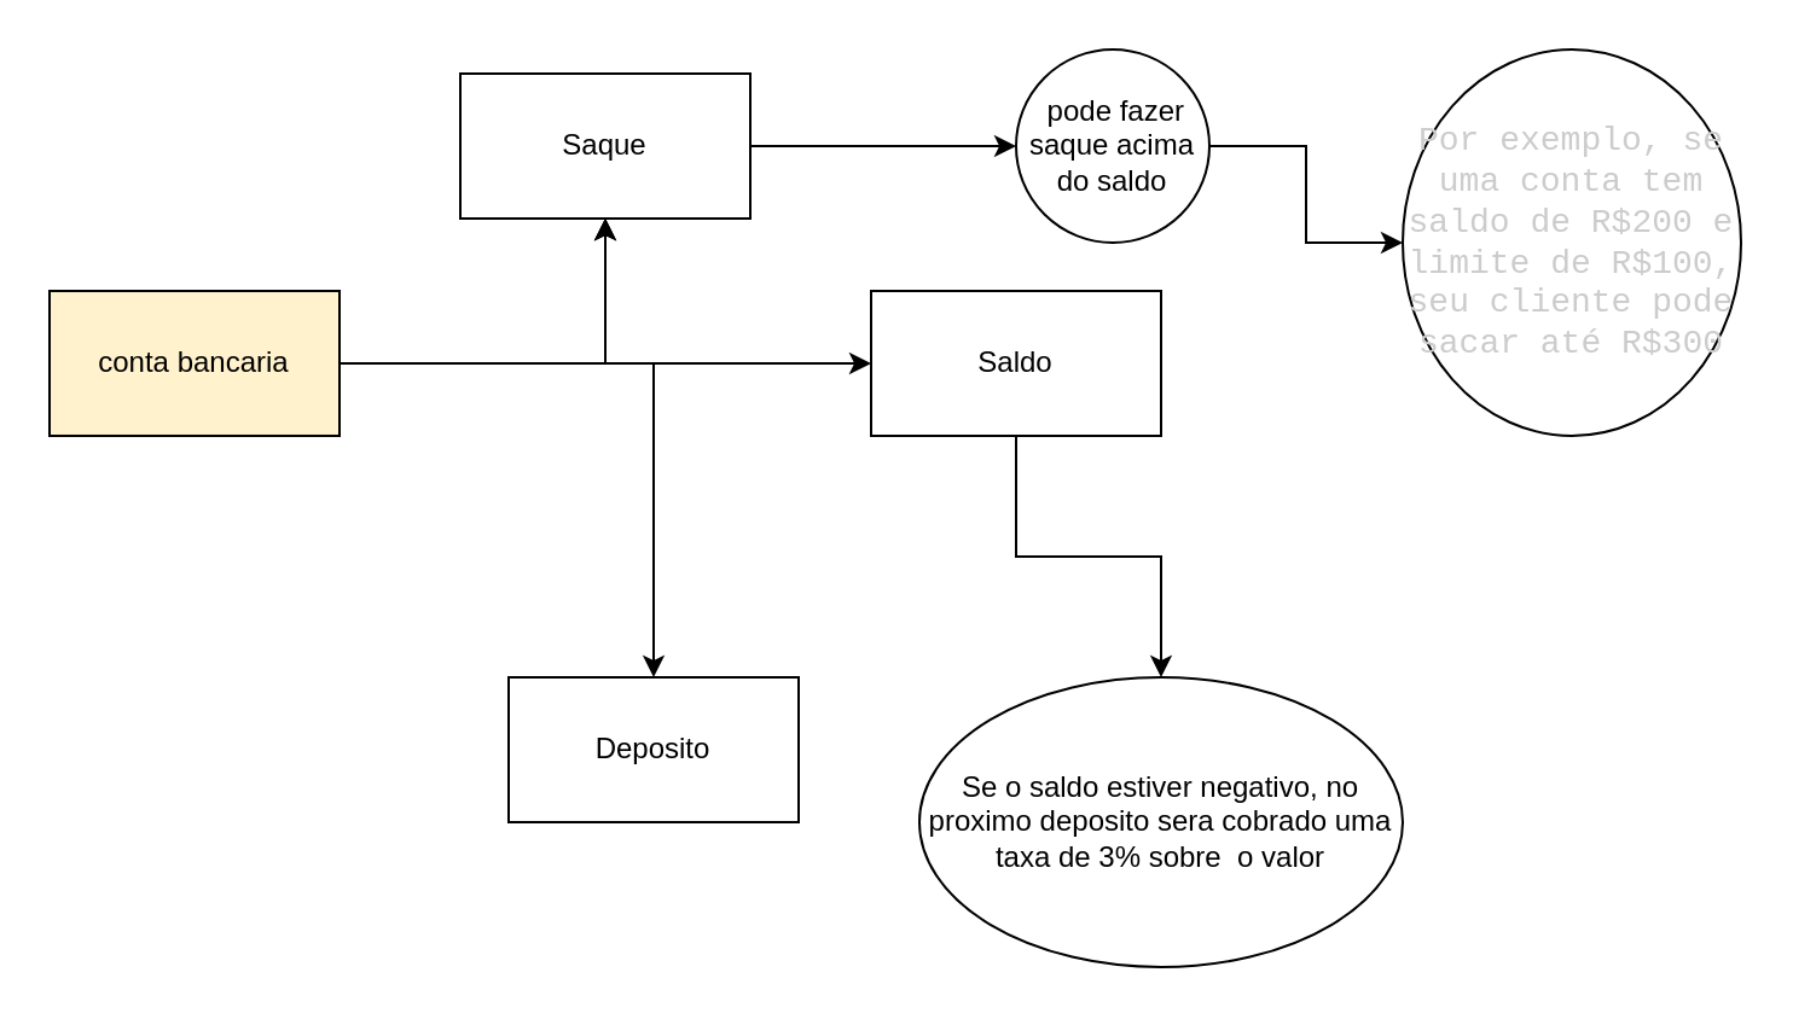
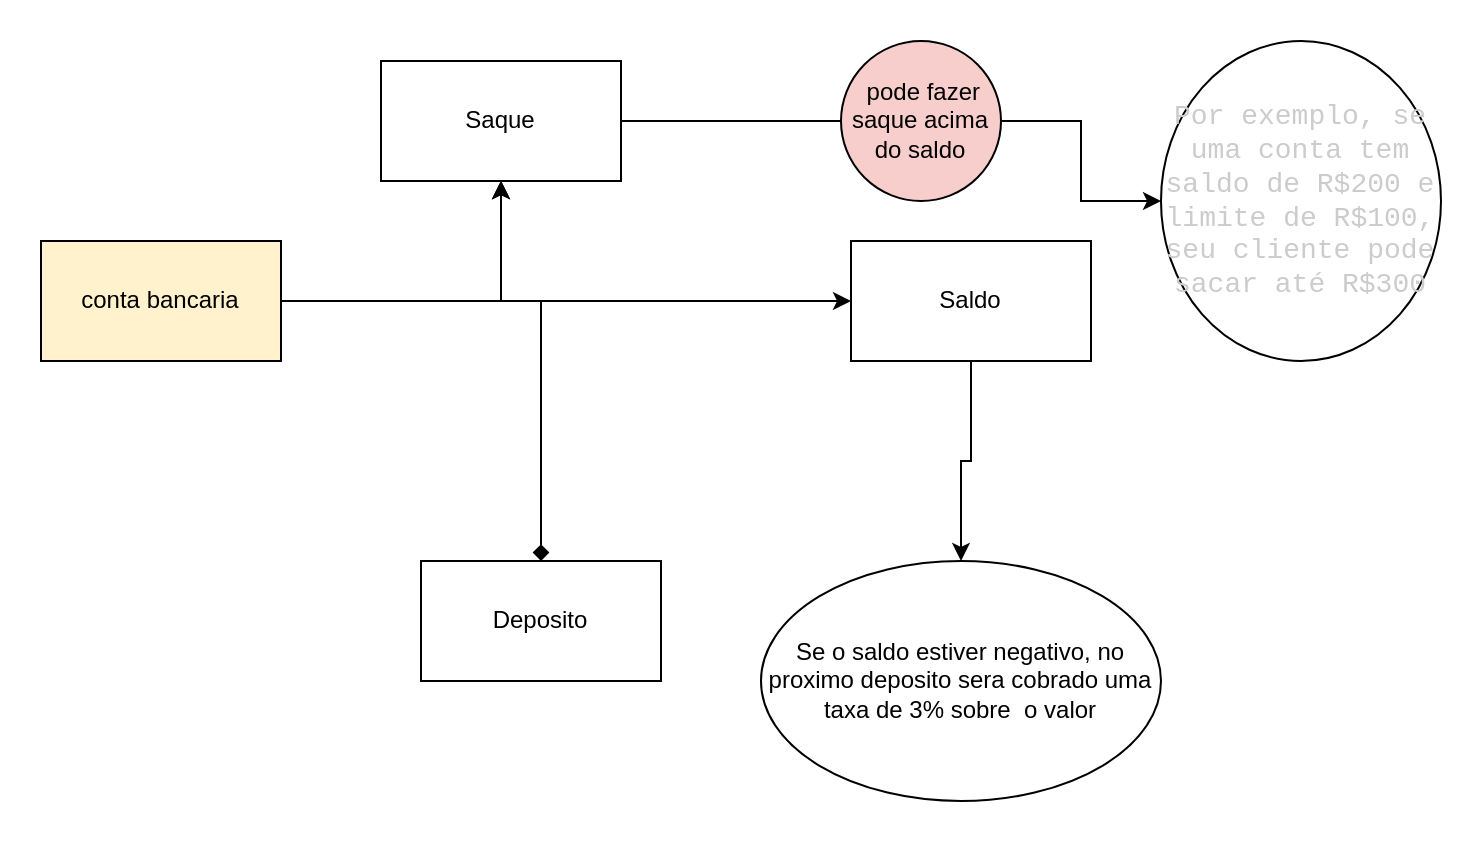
- <mxCell id="8" value="" style="edgeStyle=orthogonalEdgeStyle;rounded=0;orthogonalLoop=1;jettySize=auto;html=1;" edge="1" parent="1" source="9" target="12"><mxGeometry relative="1" as="geometry" /></mxCell>
+ <mxCell id="8" value="" style="edgeStyle=orthogonalEdgeStyle;rounded=0;orthogonalLoop=1;jettySize=auto;html=1;endArrow=none;" edge="1" parent="1" source="9" target="12"><mxGeometry relative="1" as="geometry" /></mxCell>
- <mxCell id="12" value="&amp;nbsp;pode fazer saque acima do saldo" style="ellipse;whiteSpace=wrap;html=1;rounded=0;" vertex="1" parent="1"><mxGeometry x="420" y="20" width="80" height="80" as="geometry" /></mxCell>
+ <mxCell id="12" value="&amp;nbsp;pode fazer saque acima do saldo" style="ellipse;whiteSpace=wrap;html=1;rounded=0;fillColor=#f8cecc;" vertex="1" parent="1"><mxGeometry x="420" y="20" width="80" height="80" as="geometry" /></mxCell>
- <mxCell id="14" value="Saldo" style="whiteSpace=wrap;html=1;rounded=0;" vertex="1" parent="1"><mxGeometry x="360" y="120" width="120" height="60" as="geometry" /></mxCell>
+ <mxCell id="14" value="Saldo" style="whiteSpace=wrap;html=1;rounded=0;" vertex="1" parent="1"><mxGeometry x="425" y="120" width="120" height="60" as="geometry" /></mxCell>
- <mxCell id="5" value="" style="edgeStyle=orthogonalEdgeStyle;rounded=0;orthogonalLoop=1;jettySize=auto;html=1;" edge="1" parent="1" source="7" target="10"><mxGeometry relative="1" as="geometry" /></mxCell>
+ <mxCell id="5" value="" style="edgeStyle=orthogonalEdgeStyle;rounded=0;orthogonalLoop=1;jettySize=auto;html=1;endArrow=diamond;" edge="1" parent="1" source="7" target="10"><mxGeometry relative="1" as="geometry" /></mxCell>
